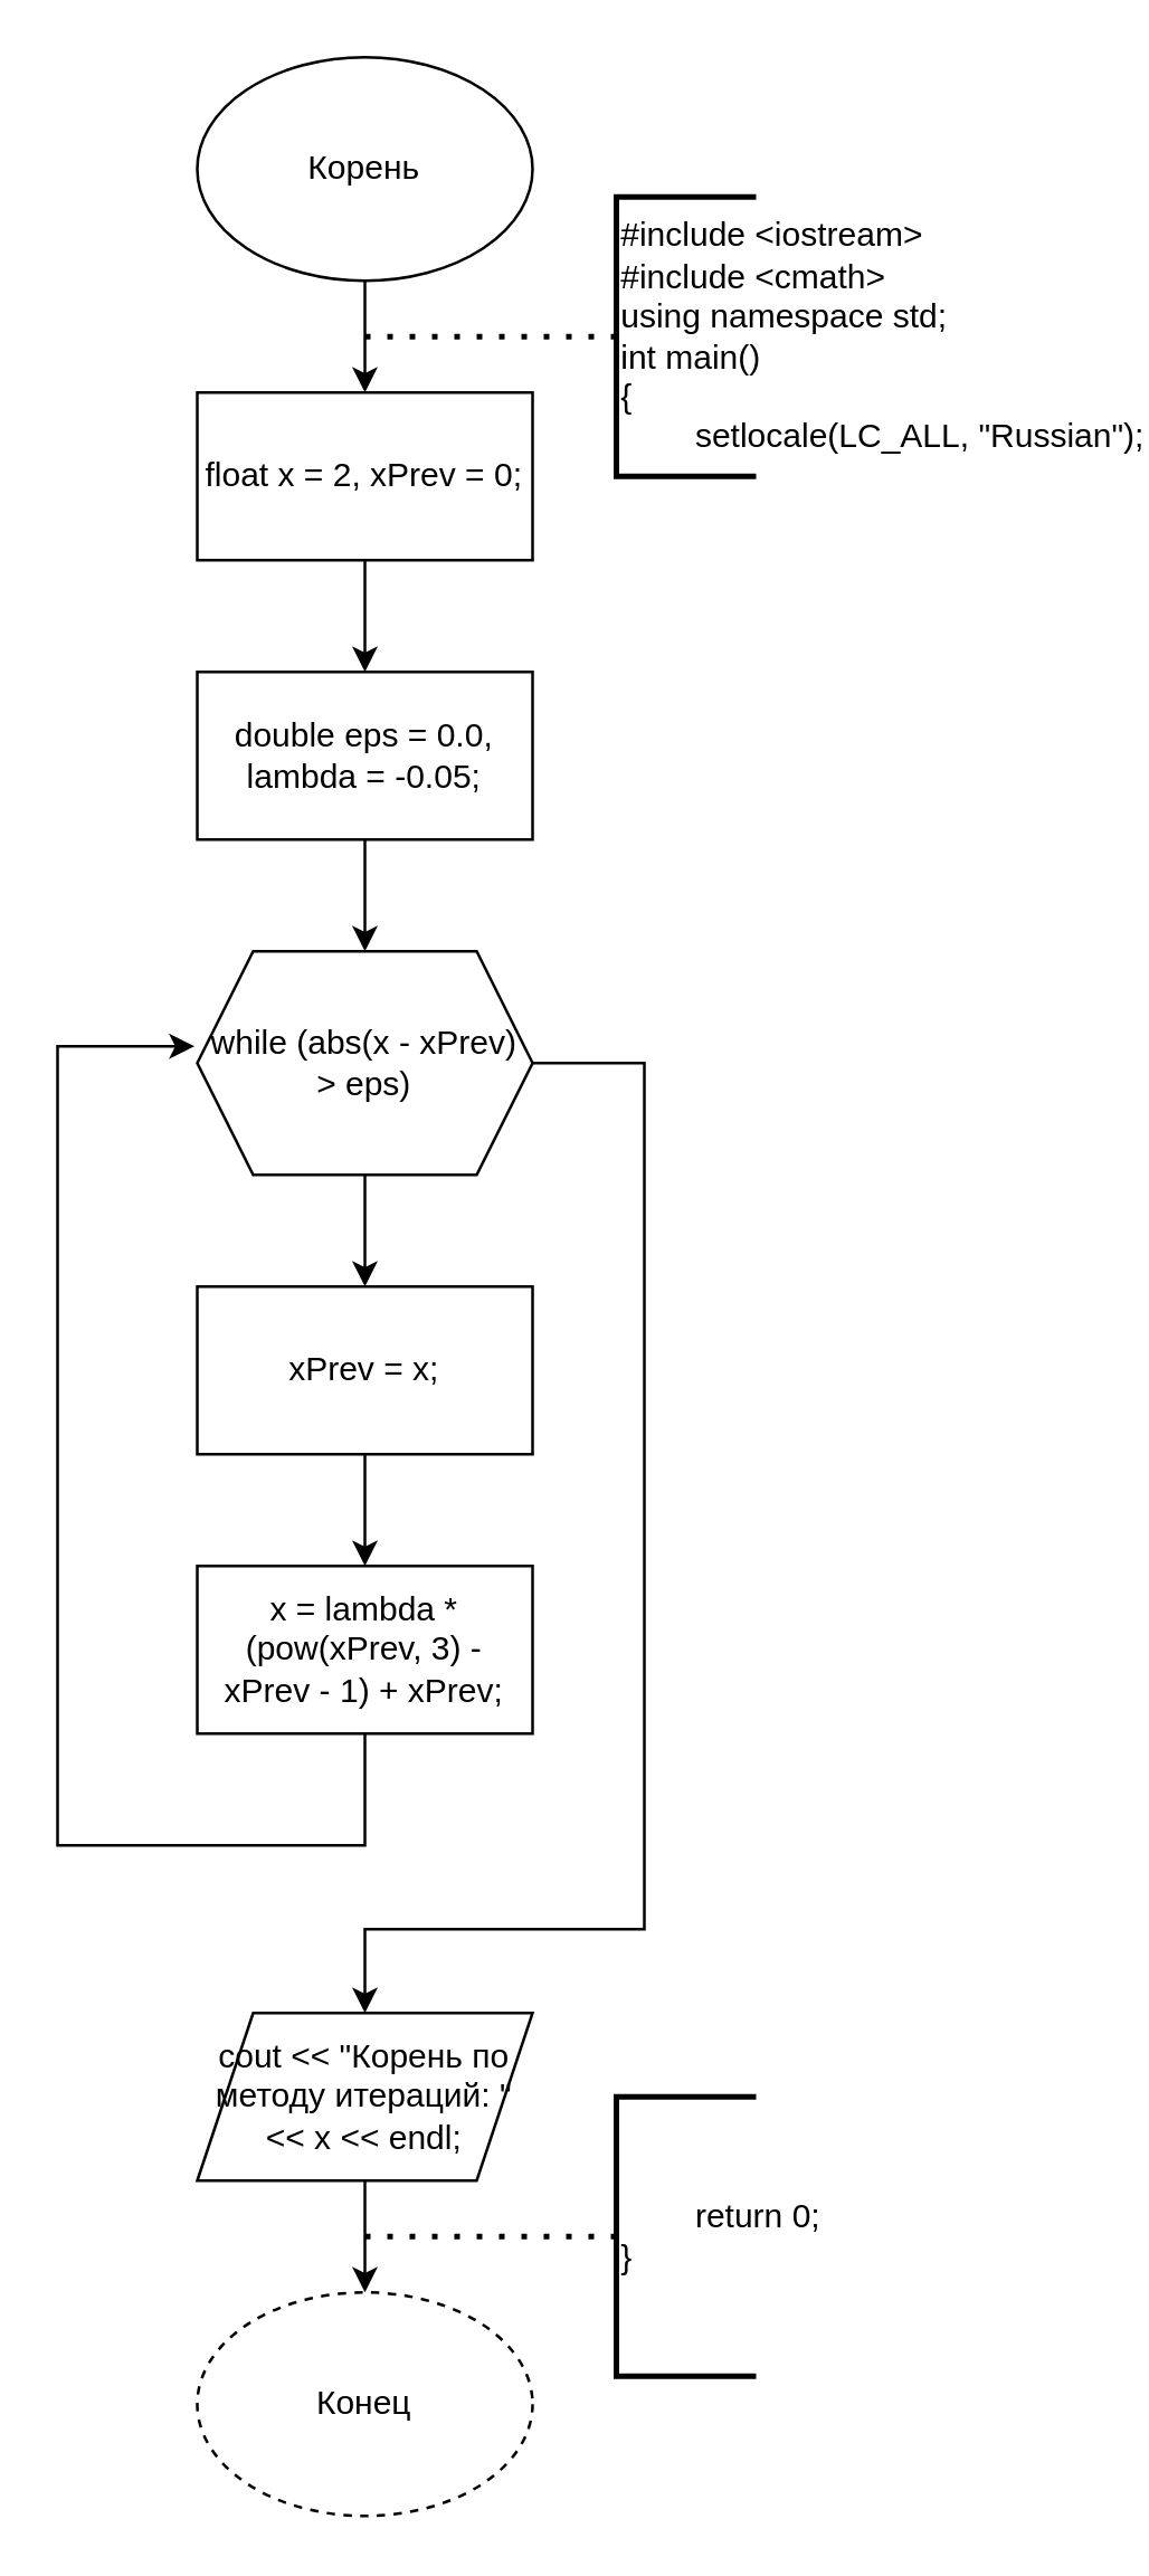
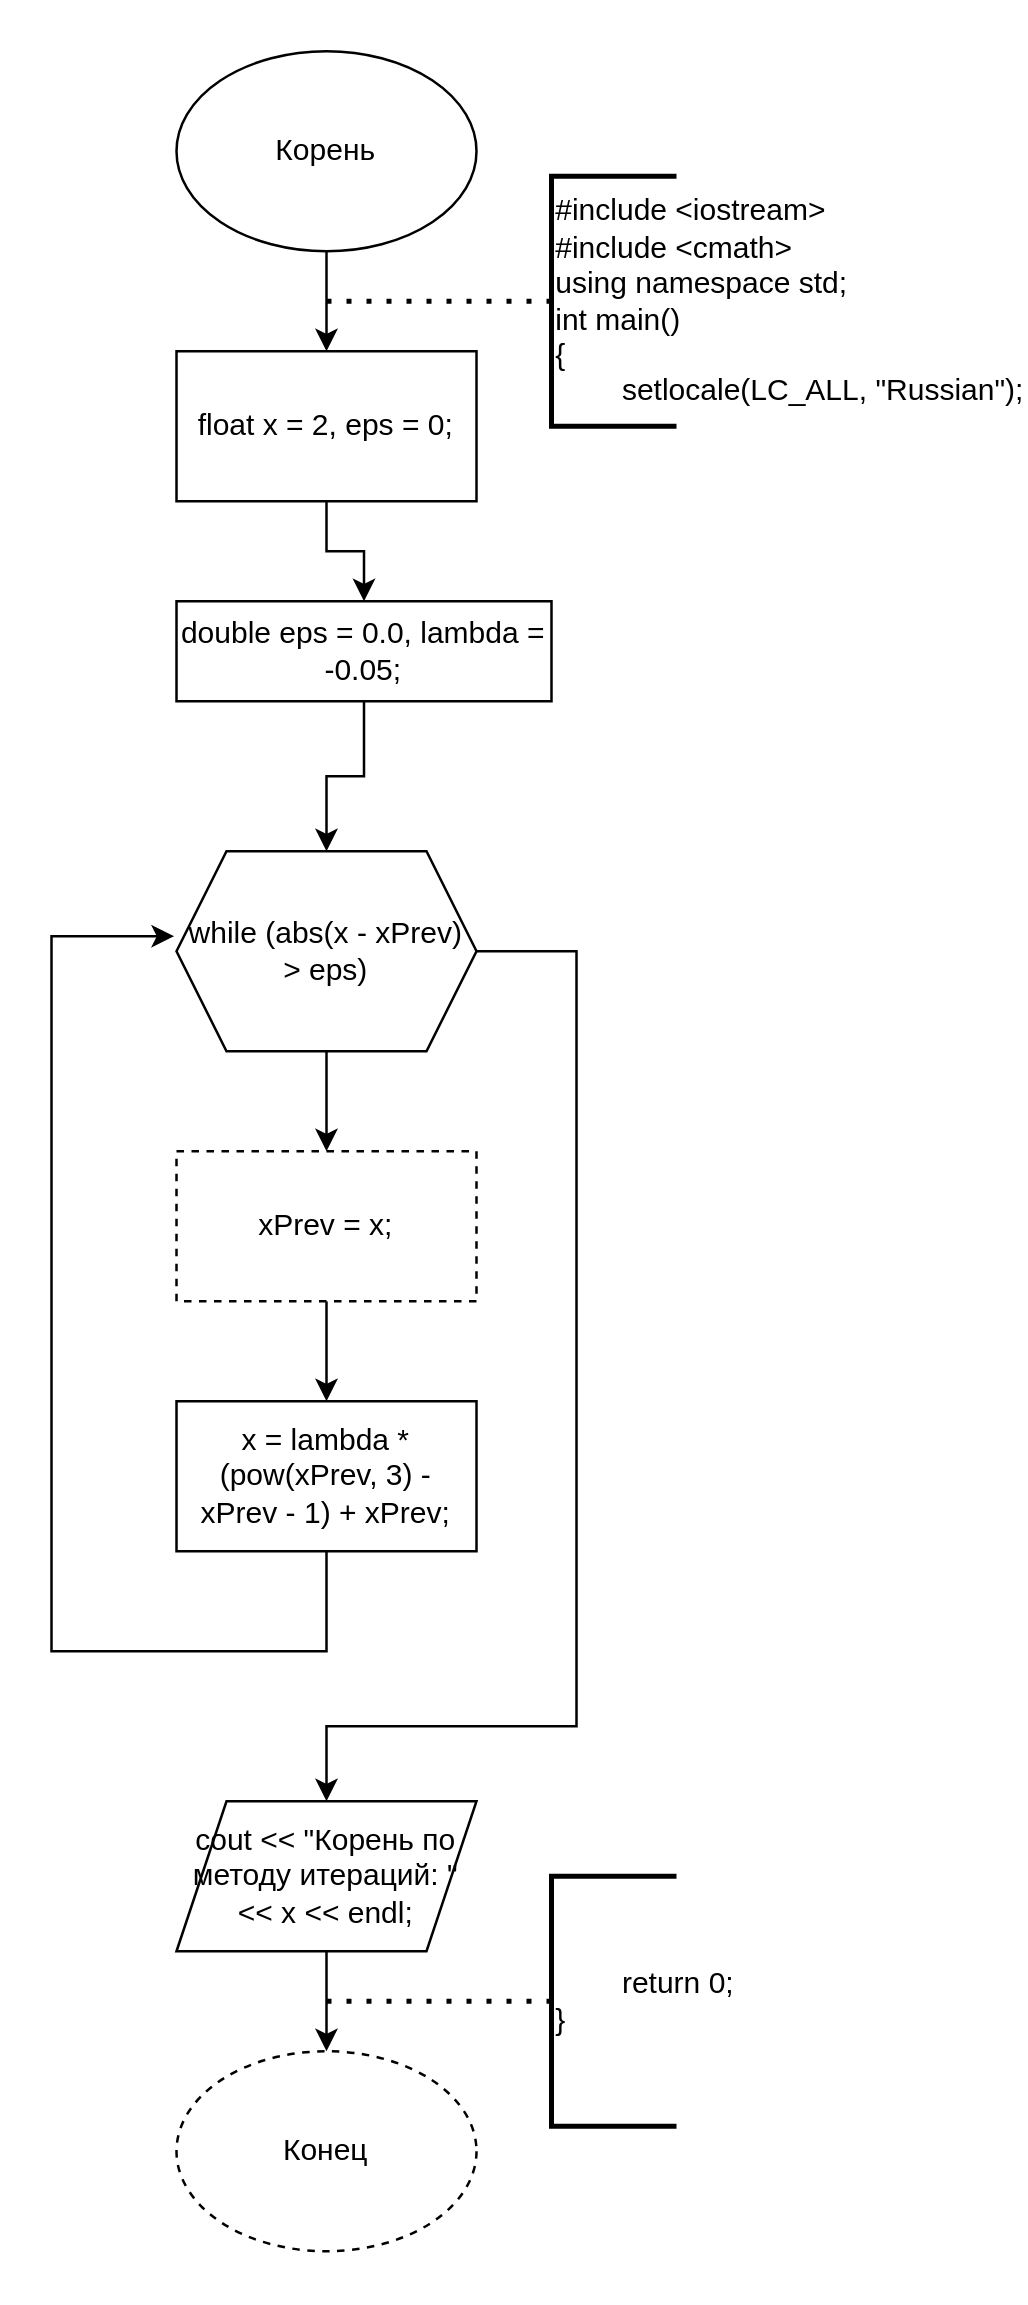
- <mxCell id="5" value="&lt;div&gt;&lt;span style=&quot;white-space: normal;&quot;&gt;float x = 2, xPrev = 0;&lt;/span&gt;&lt;br&gt;&lt;/div&gt;" style="rounded=0;whiteSpace=wrap;html=1;" vertex="1" parent="1"><mxGeometry x="70" y="140" width="120" height="60" as="geometry" /></mxCell>
+ <mxCell id="5" value="&lt;div&gt;&lt;span style=&quot;white-space: normal;&quot;&gt;float x = 2, eps = 0;&lt;/span&gt;&lt;br&gt;&lt;/div&gt;" style="rounded=0;whiteSpace=wrap;html=1;" vertex="1" parent="1"><mxGeometry x="70" y="140" width="120" height="60" as="geometry" /></mxCell>
- <mxCell id="9" value="double eps = 0.0, lambda = -0.05;" style="rounded=0;whiteSpace=wrap;html=1;" vertex="1" parent="1"><mxGeometry x="70" y="240" width="120" height="60" as="geometry" /></mxCell>
+ <mxCell id="9" value="double eps = 0.0, lambda = -0.05;" style="rounded=0;whiteSpace=wrap;html=1;" vertex="1" parent="1"><mxGeometry x="70" y="240" width="150" height="40" as="geometry" /></mxCell>
- <mxCell id="14" value="xPrev = x;" style="rounded=0;whiteSpace=wrap;html=1;" vertex="1" parent="1"><mxGeometry x="70" y="460" width="120" height="60" as="geometry" /></mxCell>
+ <mxCell id="14" value="xPrev = x;" style="rounded=0;whiteSpace=wrap;html=1;dashed=1;" vertex="1" parent="1"><mxGeometry x="70" y="460" width="120" height="60" as="geometry" /></mxCell>
